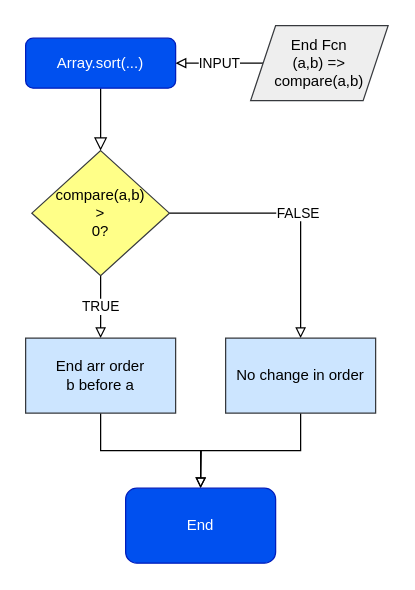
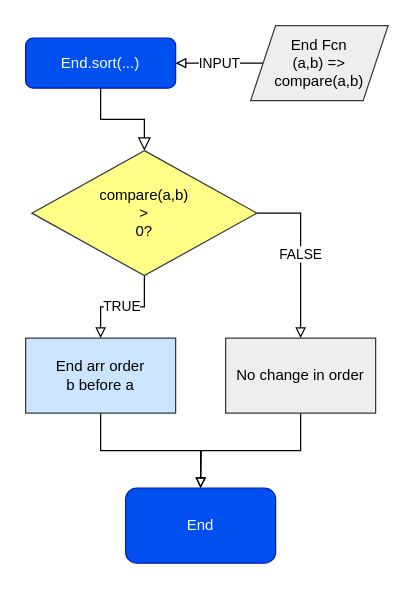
- <mxCell id="3" value="Array.sort(...)" style="rounded=1;whiteSpace=wrap;html=1;fontSize=12;glass=0;strokeWidth=1;shadow=0;fillColor=#0050ef;strokeColor=#001DBC;fontColor=#ffffff;" parent="1" vertex="1"><mxGeometry x="20" y="30" width="120" height="40" as="geometry" /></mxCell>
+ <mxCell id="3" value="End.sort(...)" style="rounded=1;whiteSpace=wrap;html=1;fontSize=12;glass=0;strokeWidth=1;shadow=0;fillColor=#0050ef;strokeColor=#001DBC;fontColor=#ffffff;" parent="1" vertex="1"><mxGeometry x="20" y="30" width="120" height="40" as="geometry" /></mxCell>
- <mxCell id="8" value="compare(a,b)&lt;br&gt;&amp;gt;&lt;br&gt;0?" style="rhombus;whiteSpace=wrap;html=1;fillColor=#ffff88;strokeColor=#36393d;" vertex="1" parent="1"><mxGeometry x="25" y="120" width="110" height="100" as="geometry" /></mxCell>
+ <mxCell id="8" value="compare(a,b)&lt;br&gt;&amp;gt;&lt;br&gt;0?" style="rhombus;whiteSpace=wrap;html=1;fillColor=#ffff88;strokeColor=#36393d;" vertex="1" parent="1"><mxGeometry x="25" y="120" width="180" height="100" as="geometry" /></mxCell>
- <mxCell id="14" value="&lt;span&gt;No change in order&lt;/span&gt;" style="rounded=0;whiteSpace=wrap;html=1;fillColor=#cce5ff;strokeColor=#36393d;" vertex="1" parent="1"><mxGeometry x="180" y="270" width="120" height="60" as="geometry" /></mxCell>
+ <mxCell id="14" value="&lt;span&gt;No change in order&lt;/span&gt;" style="rounded=0;whiteSpace=wrap;html=1;fillColor=#eeeeee;strokeColor=#36393d;" vertex="1" parent="1"><mxGeometry x="180" y="270" width="120" height="60" as="geometry" /></mxCell>
